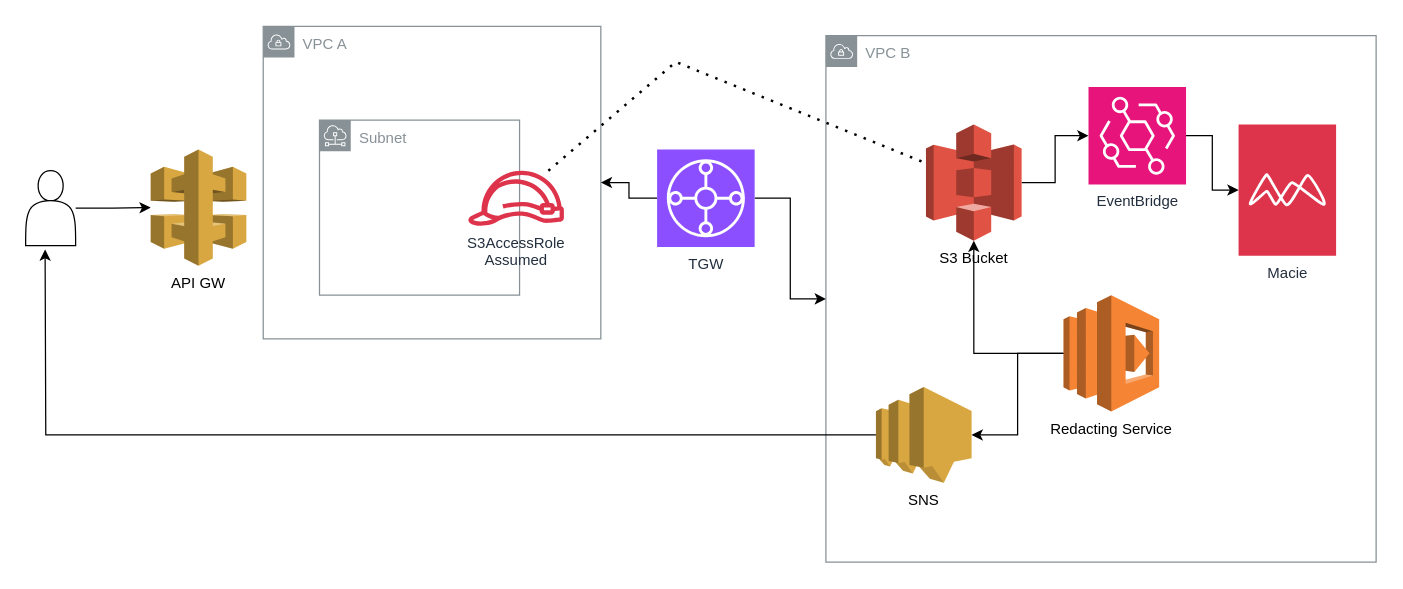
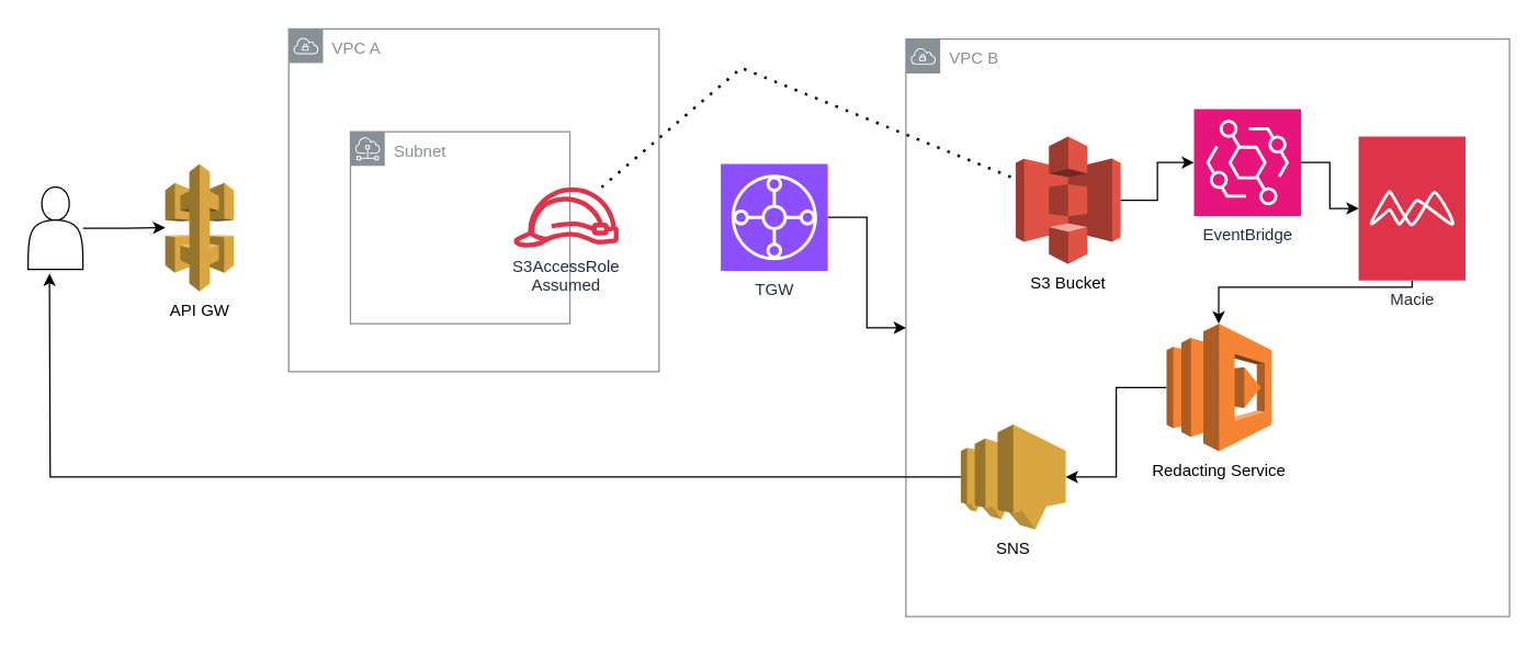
- <mxCell id="22" value="EventBridge" style="sketch=0;points=[[0,0,0],[0.25,0,0],[0.5,0,0],[0.75,0,0],[1,0,0],[0,1,0],[0.25,1,0],[0.5,1,0],[0.75,1,0],[1,1,0],[0,0.25,0],[0,0.5,0],[0,0.75,0],[1,0.25,0],[1,0.5,0],[1,0.75,0]];outlineConnect=0;fontColor=#232F3E;fillColor=#E7157B;strokeColor=#ffffff;dashed=0;verticalLabelPosition=bottom;verticalAlign=top;align=center;html=1;fontSize=12;fontStyle=0;aspect=fixed;shape=mxgraph.aws4.resourceIcon;resIcon=mxgraph.aws4.eventbridge;" vertex="1" parent="1"><mxGeometry x="870" y="69" width="78" height="78" as="geometry" /></mxCell>
+ <mxCell id="22" value="EventBridge" style="sketch=0;points=[[0,0,0],[0.25,0,0],[0.5,0,0],[0.75,0,0],[1,0,0],[0,1,0],[0.25,1,0],[0.5,1,0],[0.75,1,0],[1,1,0],[0,0.25,0],[0,0.5,0],[0,0.75,0],[1,0.25,0],[1,0.5,0],[1,0.75,0]];outlineConnect=0;fontColor=#232F3E;fillColor=#E7157B;strokeColor=#ffffff;dashed=0;verticalLabelPosition=bottom;verticalAlign=top;align=center;html=1;fontSize=12;fontStyle=0;aspect=fixed;shape=mxgraph.aws4.resourceIcon;resIcon=mxgraph.aws4.eventbridge;" vertex="1" parent="1"><mxGeometry x="870" y="79" width="78" height="78" as="geometry" /></mxCell>
- <mxCell id="7" style="edgeStyle=orthogonalEdgeStyle;rounded=0;orthogonalLoop=1;jettySize=auto;html=1;" edge="1" parent="1" source="9" target="2"><mxGeometry relative="1" as="geometry" /></mxCell>
- <mxCell id="10" value="API GW" style="outlineConnect=0;dashed=0;verticalLabelPosition=bottom;verticalAlign=top;align=center;html=1;shape=mxgraph.aws3.api_gateway;fillColor=#D9A741;gradientColor=none;" vertex="1" parent="1"><mxGeometry x="120" y="119" width="76.5" height="93" as="geometry" /></mxCell>
+ <mxCell id="10" value="API GW" style="outlineConnect=0;dashed=0;verticalLabelPosition=bottom;verticalAlign=top;align=center;html=1;shape=mxgraph.aws3.api_gateway;fillColor=#D9A741;gradientColor=none;" vertex="1" parent="1"><mxGeometry x="120" y="119" width="50" height="93" as="geometry" /></mxCell>
+ <mxCell id="15" style="edgeStyle=orthogonalEdgeStyle;rounded=0;orthogonalLoop=1;jettySize=auto;html=1;" edge="1" parent="1" source="16" target="18"><mxGeometry relative="1" as="geometry"><Array as="points"><mxPoint x="1029" y="209" /><mxPoint x="888" y="209" /></Array></mxGeometry></mxCell>
- <mxCell id="19" style="edgeStyle=orthogonalEdgeStyle;rounded=0;orthogonalLoop=1;jettySize=auto;html=1;entryX=0.5;entryY=1;entryDx=0;entryDy=0;entryPerimeter=0;" edge="1" parent="1" source="18" target="6"><mxGeometry relative="1" as="geometry" /></mxCell>
